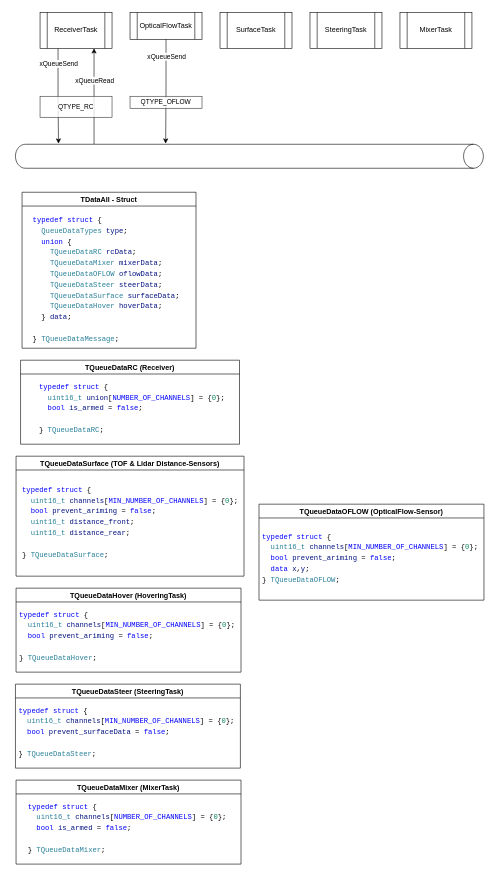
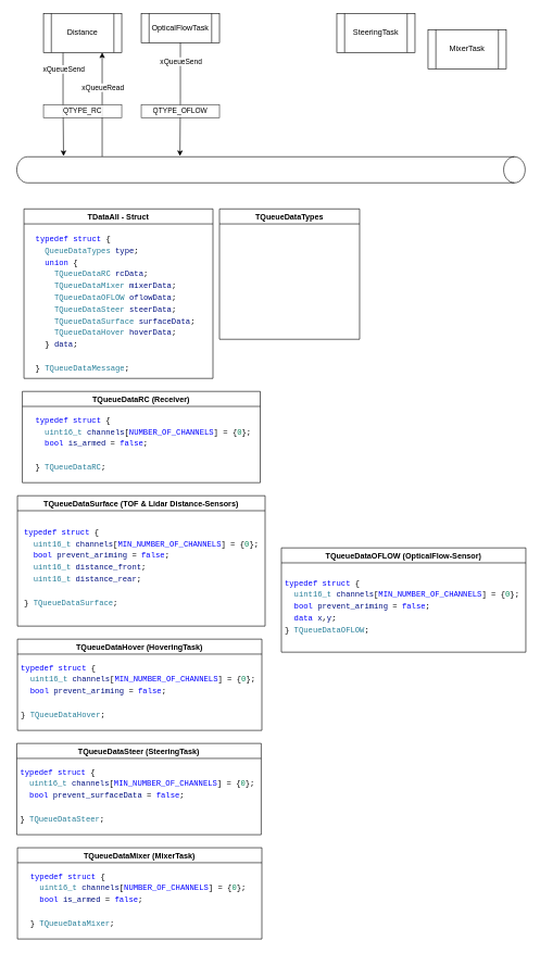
- <mxCell id="4" value="ReceiverTask" style="shape=process;whiteSpace=wrap;html=1;backgroundOutline=1;" vertex="1" parent="1"><mxGeometry x="66" y="20" width="120" height="60" as="geometry" /></mxCell>
+ <mxCell id="4" value="Distance" style="shape=process;whiteSpace=wrap;html=1;backgroundOutline=1;" vertex="1" parent="1"><mxGeometry x="66" y="20" width="120" height="60" as="geometry" /></mxCell>
- <mxCell id="6" value="SurfaceTask" style="shape=process;whiteSpace=wrap;html=1;backgroundOutline=1;" vertex="1" parent="1"><mxGeometry x="366" y="20" width="120" height="60" as="geometry" /></mxCell>
- <mxCell id="8" value="MixerTask" style="shape=process;whiteSpace=wrap;html=1;backgroundOutline=1;" vertex="1" parent="1"><mxGeometry x="666" y="20" width="120" height="60" as="geometry" /></mxCell>
+ <mxCell id="8" value="MixerTask" style="shape=process;whiteSpace=wrap;html=1;backgroundOutline=1;" vertex="1" parent="1"><mxGeometry x="656" y="45" width="120" height="60" as="geometry" /></mxCell>
- <mxCell id="27" value="&lt;span style=&quot;font-size: 11px; white-space: nowrap; background-color: rgb(255, 255, 255);&quot;&gt;QTYPE_RC&lt;/span&gt;" style="text;html=1;strokeColor=default;fillColor=default;align=center;verticalAlign=middle;whiteSpace=wrap;overflow=hidden;opacity=80;strokeWidth=1;" vertex="1" parent="1"><mxGeometry x="66" y="160" width="120" height="35" as="geometry" /></mxCell>
+ <mxCell id="27" value="&lt;span style=&quot;font-size: 11px; white-space: nowrap; background-color: rgb(255, 255, 255);&quot;&gt;QTYPE_RC&lt;/span&gt;" style="text;html=1;strokeColor=default;fillColor=default;align=center;verticalAlign=middle;whiteSpace=wrap;overflow=hidden;opacity=80;strokeWidth=1;" vertex="1" parent="1"><mxGeometry x="66" y="160" width="120" height="20" as="geometry" /></mxCell>
+ <mxCell id="26" value="TQueueDataTypes" style="swimlane;" vertex="1" parent="1"><mxGeometry x="336" y="320" width="215" height="200" as="geometry" /></mxCell>
- <mxCell id="17" value="&lt;div style=&quot;text-align: start; background-color: rgb(255, 255, 255); font-family: Menlo, Monaco, &amp;quot;Courier New&amp;quot;, monospace; line-height: 18px; white-space: pre;&quot;&gt;&lt;div&gt;&lt;span style=&quot;color: rgb(0, 0, 255);&quot;&gt;typedef&lt;/span&gt; &lt;span style=&quot;color: rgb(0, 0, 255);&quot;&gt;struct&lt;/span&gt; {&lt;/div&gt;&lt;div&gt;  &lt;span style=&quot;color: rgb(38, 127, 153);&quot;&gt;uint16_t&lt;/span&gt; &lt;span style=&quot;color: rgb(0, 16, 128);&quot;&gt;union&lt;/span&gt;[&lt;span style=&quot;color: rgb(0, 0, 255);&quot;&gt;NUMBER_OF_CHANNELS&lt;/span&gt;] = {&lt;span style=&quot;color: rgb(9, 134, 88);&quot;&gt;0&lt;/span&gt;};&lt;/div&gt;&lt;div&gt;  &lt;span style=&quot;color: rgb(0, 0, 255);&quot;&gt;bool&lt;/span&gt; &lt;span style=&quot;color: rgb(0, 16, 128);&quot;&gt;is_armed&lt;/span&gt; = &lt;span style=&quot;color: rgb(0, 0, 255);&quot;&gt;false&lt;/span&gt;;&lt;/div&gt;&lt;br&gt;&lt;div&gt;} &lt;span style=&quot;color: rgb(38, 127, 153);&quot;&gt;TQueueDataRC&lt;/span&gt;;&lt;/div&gt;&lt;/div&gt;" style="text;html=1;align=center;verticalAlign=middle;resizable=0;points=[];autosize=1;strokeColor=none;fillColor=none;" vertex="1" parent="16"><mxGeometry x="5" y="30" width="360" height="100" as="geometry" /></mxCell>
+ <mxCell id="17" value="&lt;div style=&quot;text-align: start; background-color: rgb(255, 255, 255); font-family: Menlo, Monaco, &amp;quot;Courier New&amp;quot;, monospace; line-height: 18px; white-space: pre;&quot;&gt;&lt;div&gt;&lt;span style=&quot;color: rgb(0, 0, 255);&quot;&gt;typedef&lt;/span&gt; &lt;span style=&quot;color: rgb(0, 0, 255);&quot;&gt;struct&lt;/span&gt; {&lt;/div&gt;&lt;div&gt;  &lt;span style=&quot;color: rgb(38, 127, 153);&quot;&gt;uint16_t&lt;/span&gt; &lt;span style=&quot;color: rgb(0, 16, 128);&quot;&gt;channels&lt;/span&gt;[&lt;span style=&quot;color: rgb(0, 0, 255);&quot;&gt;NUMBER_OF_CHANNELS&lt;/span&gt;] = {&lt;span style=&quot;color: rgb(9, 134, 88);&quot;&gt;0&lt;/span&gt;};&lt;/div&gt;&lt;div&gt;  &lt;span style=&quot;color: rgb(0, 0, 255);&quot;&gt;bool&lt;/span&gt; &lt;span style=&quot;color: rgb(0, 16, 128);&quot;&gt;is_armed&lt;/span&gt; = &lt;span style=&quot;color: rgb(0, 0, 255);&quot;&gt;false&lt;/span&gt;;&lt;/div&gt;&lt;br&gt;&lt;div&gt;} &lt;span style=&quot;color: rgb(38, 127, 153);&quot;&gt;TQueueDataRC&lt;/span&gt;;&lt;/div&gt;&lt;/div&gt;" style="text;html=1;align=center;verticalAlign=middle;resizable=0;points=[];autosize=1;strokeColor=none;fillColor=none;" vertex="1" parent="16"><mxGeometry x="5" y="30" width="360" height="100" as="geometry" /></mxCell>
